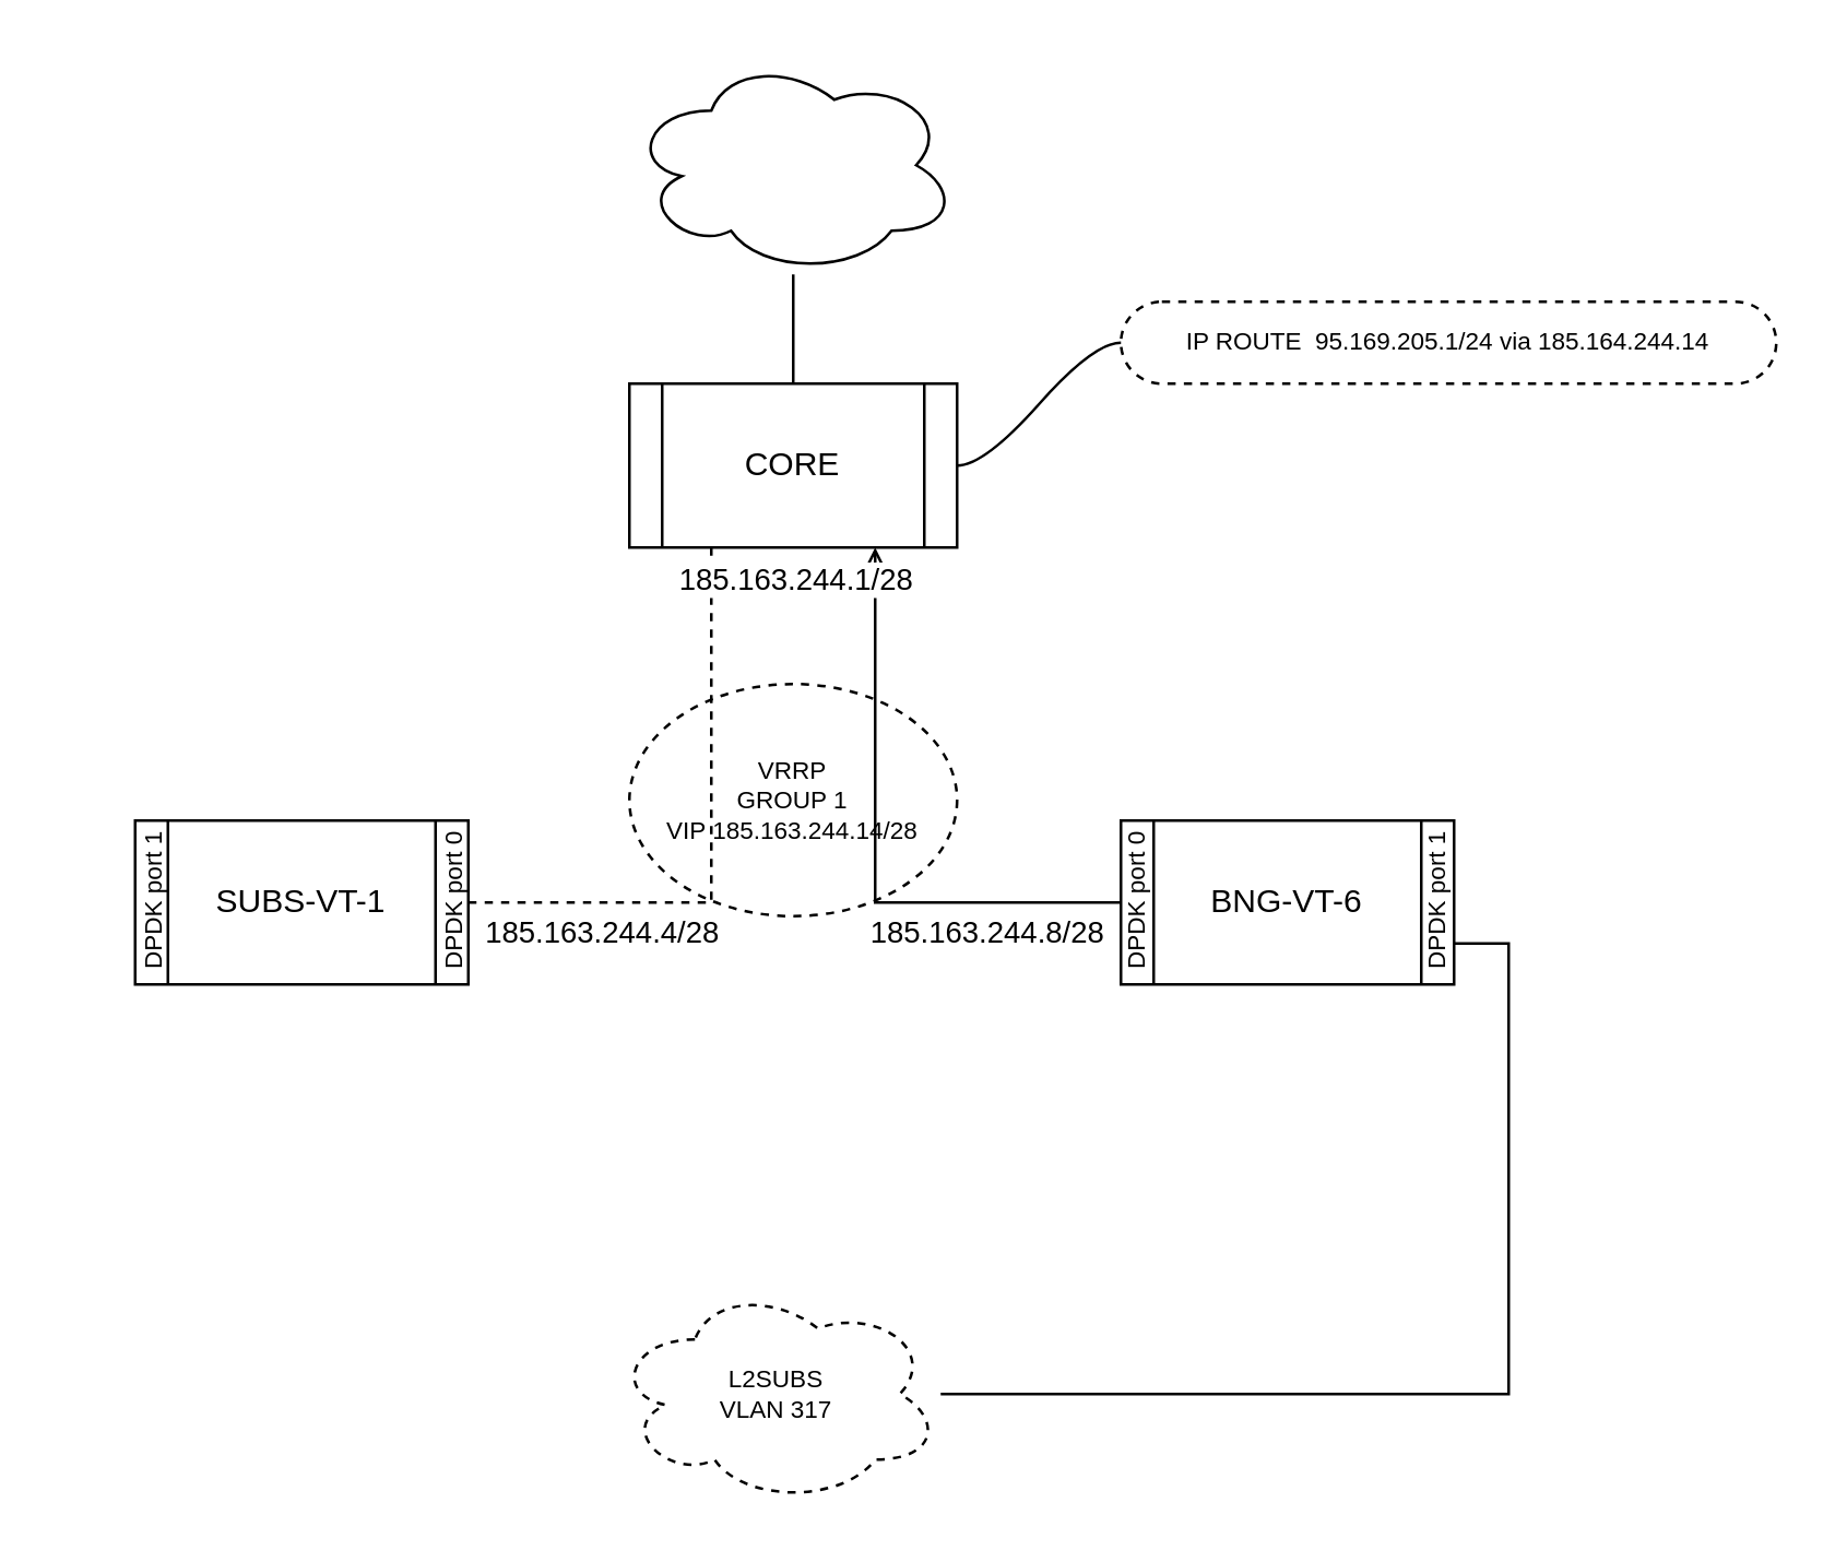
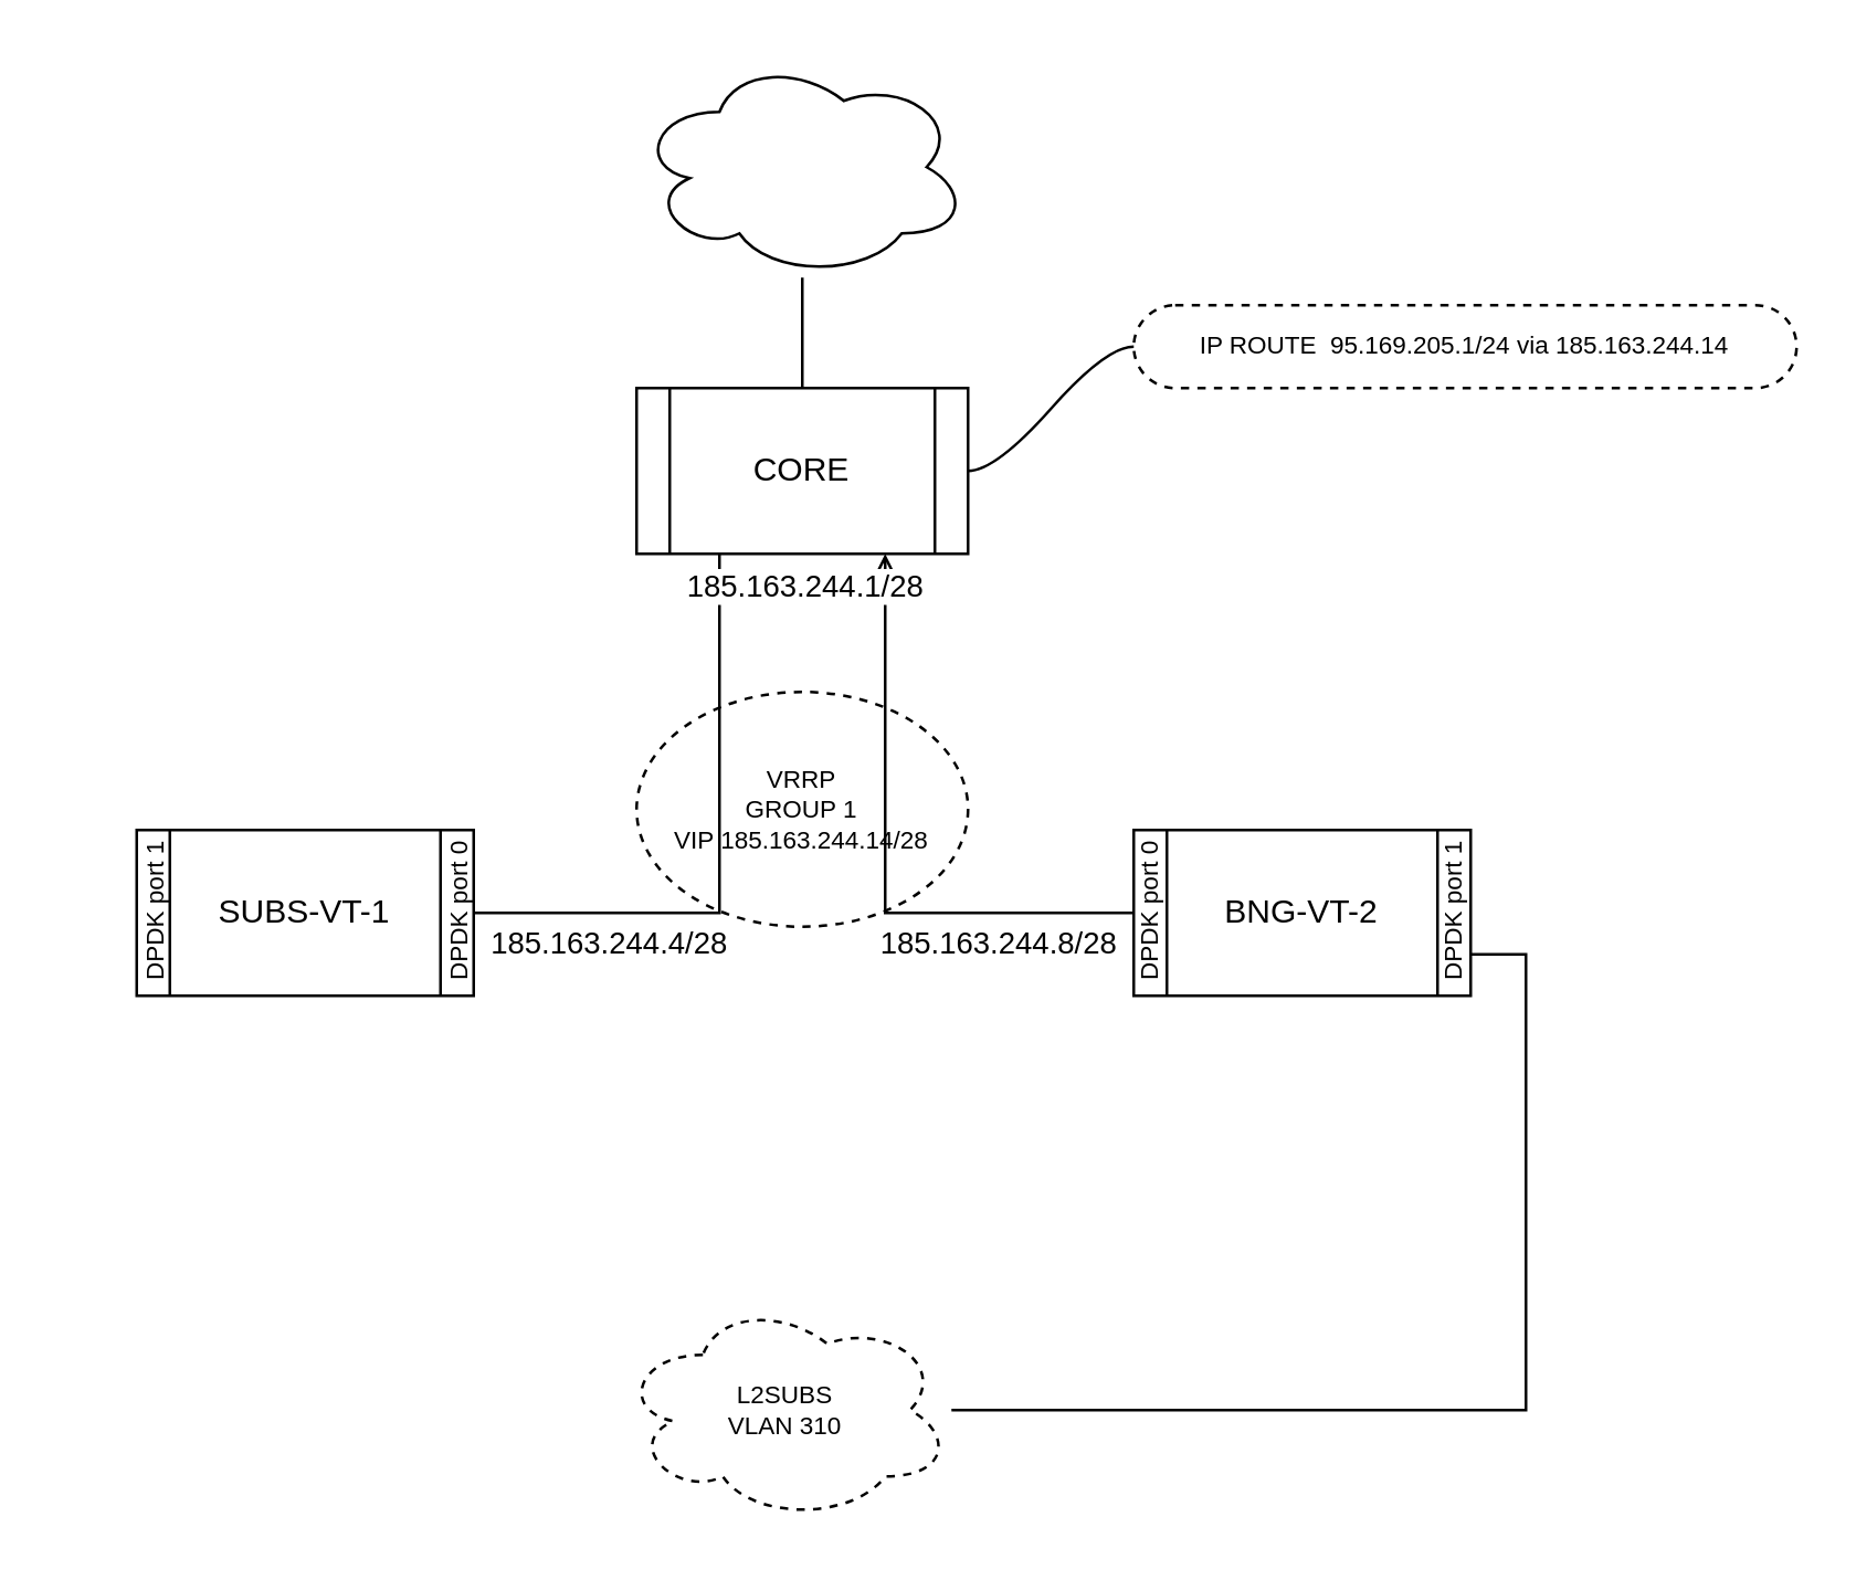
- <mxCell id="15" value="IP ROUTE&amp;nbsp;&amp;nbsp;95.169.205.1/24 via 185.164.244.14" style="whiteSpace=wrap;html=1;rounded=1;arcSize=50;align=center;verticalAlign=middle;strokeWidth=1;autosize=1;spacing=4;treeFolding=1;treeMoving=1;newEdgeStyle={&quot;edgeStyle&quot;:&quot;entityRelationEdgeStyle&quot;,&quot;startArrow&quot;:&quot;none&quot;,&quot;endArrow&quot;:&quot;none&quot;,&quot;segment&quot;:10,&quot;curved&quot;:1};dashed=1;fontSize=9;fillColor=none;" vertex="1" parent="1"><mxGeometry x="410" y="110" width="240" height="30" as="geometry" /></mxCell>
+ <mxCell id="15" value="IP ROUTE&amp;nbsp;&amp;nbsp;95.169.205.1/24 via 185.163.244.14" style="whiteSpace=wrap;html=1;rounded=1;arcSize=50;align=center;verticalAlign=middle;strokeWidth=1;autosize=1;spacing=4;treeFolding=1;treeMoving=1;newEdgeStyle={&quot;edgeStyle&quot;:&quot;entityRelationEdgeStyle&quot;,&quot;startArrow&quot;:&quot;none&quot;,&quot;endArrow&quot;:&quot;none&quot;,&quot;segment&quot;:10,&quot;curved&quot;:1};dashed=1;fontSize=9;fillColor=none;" vertex="1" parent="1"><mxGeometry x="410" y="110" width="240" height="30" as="geometry" /></mxCell>
- <mxCell id="6" style="edgeStyle=orthogonalEdgeStyle;rounded=0;orthogonalLoop=1;jettySize=auto;html=1;entryX=0.25;entryY=1;entryDx=0;entryDy=0;endArrow=none;endFill=0;dashed=1;" edge="1" parent="1" source="5" target="11"><mxGeometry relative="1" as="geometry" /></mxCell>
+ <mxCell id="6" style="edgeStyle=orthogonalEdgeStyle;rounded=0;orthogonalLoop=1;jettySize=auto;html=1;entryX=0.25;entryY=1;entryDx=0;entryDy=0;endArrow=none;endFill=0;" edge="1" parent="1" source="5" target="11"><mxGeometry relative="1" as="geometry" /></mxCell>
- <mxCell id="21" value="BNG-VT-6" style="shape=process;whiteSpace=wrap;html=1;backgroundOutline=1;fillColor=none;" vertex="1" parent="1"><mxGeometry x="410" y="300" width="122" height="60" as="geometry" /></mxCell>
+ <mxCell id="21" value="BNG-VT-2" style="shape=process;whiteSpace=wrap;html=1;backgroundOutline=1;fillColor=none;" vertex="1" parent="1"><mxGeometry x="410" y="300" width="122" height="60" as="geometry" /></mxCell>
- <mxCell id="18" value="L2SUBS&lt;br&gt;VLAN 317" style="ellipse;shape=cloud;whiteSpace=wrap;html=1;dashed=1;fontSize=9;fillColor=none;" vertex="1" parent="1"><mxGeometry x="224" y="470" width="120" height="80" as="geometry" /></mxCell>
+ <mxCell id="18" value="L2SUBS&lt;br&gt;VLAN 310" style="ellipse;shape=cloud;whiteSpace=wrap;html=1;dashed=1;fontSize=9;fillColor=none;" vertex="1" parent="1"><mxGeometry x="224" y="470" width="120" height="80" as="geometry" /></mxCell>
